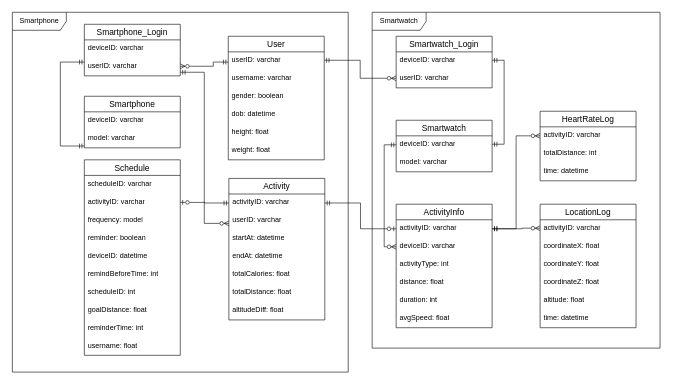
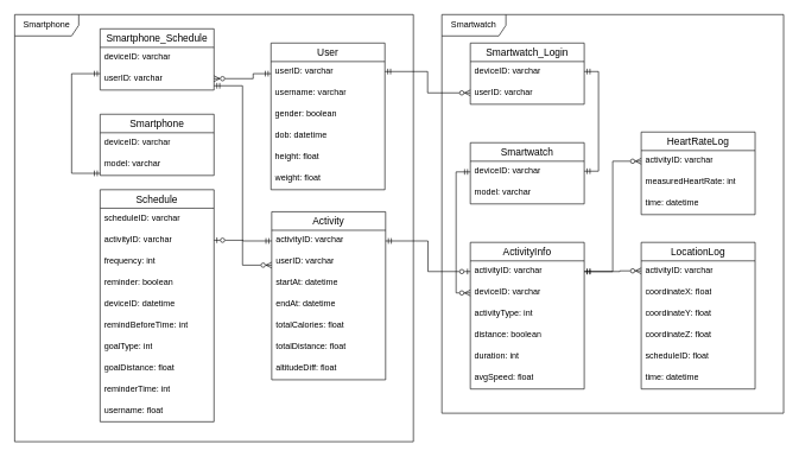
- <mxCell id="26" value="Smartphone_Login" style="swimlane;fontStyle=0;childLayout=stackLayout;horizontal=1;startSize=26;horizontalStack=0;resizeParent=1;resizeParentMax=0;resizeLast=0;collapsible=1;marginBottom=0;align=center;fontSize=14;" vertex="1" parent="1"><mxGeometry x="140" y="40" width="160" height="86" as="geometry" /></mxCell>
+ <mxCell id="26" value="Smartphone_Schedule" style="swimlane;fontStyle=0;childLayout=stackLayout;horizontal=1;startSize=26;horizontalStack=0;resizeParent=1;resizeParentMax=0;resizeLast=0;collapsible=1;marginBottom=0;align=center;fontSize=14;" vertex="1" parent="1"><mxGeometry x="140" y="40" width="160" height="86" as="geometry" /></mxCell>
- <mxCell id="42" value="totalDistance: int" style="text;strokeColor=none;fillColor=none;spacingLeft=4;spacingRight=4;overflow=hidden;rotatable=0;points=[[0,0.5],[1,0.5]];portConstraint=eastwest;fontSize=12;whiteSpace=wrap;html=1;" vertex="1" parent="40"><mxGeometry y="56" width="160" height="30" as="geometry" /></mxCell>
+ <mxCell id="42" value="measuredHeartRate: int" style="text;strokeColor=none;fillColor=none;spacingLeft=4;spacingRight=4;overflow=hidden;rotatable=0;points=[[0,0.5],[1,0.5]];portConstraint=eastwest;fontSize=12;whiteSpace=wrap;html=1;" vertex="1" parent="40"><mxGeometry y="56" width="160" height="30" as="geometry" /></mxCell>
- <mxCell id="54" value="frequency: model" style="text;strokeColor=none;fillColor=none;spacingLeft=4;spacingRight=4;overflow=hidden;rotatable=0;points=[[0,0.5],[1,0.5]];portConstraint=eastwest;fontSize=12;whiteSpace=wrap;html=1;" vertex="1" parent="51"><mxGeometry y="86" width="160" height="30" as="geometry" /></mxCell>
+ <mxCell id="54" value="frequency: int" style="text;strokeColor=none;fillColor=none;spacingLeft=4;spacingRight=4;overflow=hidden;rotatable=0;points=[[0,0.5],[1,0.5]];portConstraint=eastwest;fontSize=12;whiteSpace=wrap;html=1;" vertex="1" parent="51"><mxGeometry y="86" width="160" height="30" as="geometry" /></mxCell>
- <mxCell id="22" value="distance: float" style="text;strokeColor=none;fillColor=none;spacingLeft=4;spacingRight=4;overflow=hidden;rotatable=0;points=[[0,0.5],[1,0.5]];portConstraint=eastwest;fontSize=12;whiteSpace=wrap;html=1;" vertex="1" parent="18"><mxGeometry y="116" width="160" height="30" as="geometry" /></mxCell>
+ <mxCell id="22" value="distance: boolean" style="text;strokeColor=none;fillColor=none;spacingLeft=4;spacingRight=4;overflow=hidden;rotatable=0;points=[[0,0.5],[1,0.5]];portConstraint=eastwest;fontSize=12;whiteSpace=wrap;html=1;" vertex="1" parent="18"><mxGeometry y="116" width="160" height="30" as="geometry" /></mxCell>
- <mxCell id="58" value="scheduleID: int" style="text;strokeColor=none;fillColor=none;spacingLeft=4;spacingRight=4;overflow=hidden;rotatable=0;points=[[0,0.5],[1,0.5]];portConstraint=eastwest;fontSize=12;whiteSpace=wrap;html=1;" vertex="1" parent="51"><mxGeometry y="206" width="160" height="30" as="geometry" /></mxCell>
+ <mxCell id="58" value="goalType: int" style="text;strokeColor=none;fillColor=none;spacingLeft=4;spacingRight=4;overflow=hidden;rotatable=0;points=[[0,0.5],[1,0.5]];portConstraint=eastwest;fontSize=12;whiteSpace=wrap;html=1;" vertex="1" parent="51"><mxGeometry y="206" width="160" height="30" as="geometry" /></mxCell>
- <mxCell id="49" value="altitude: float" style="text;strokeColor=none;fillColor=none;spacingLeft=4;spacingRight=4;overflow=hidden;rotatable=0;points=[[0,0.5],[1,0.5]];portConstraint=eastwest;fontSize=12;whiteSpace=wrap;html=1;" vertex="1" parent="44"><mxGeometry y="146" width="160" height="30" as="geometry" /></mxCell>
+ <mxCell id="49" value="scheduleID: float" style="text;strokeColor=none;fillColor=none;spacingLeft=4;spacingRight=4;overflow=hidden;rotatable=0;points=[[0,0.5],[1,0.5]];portConstraint=eastwest;fontSize=12;whiteSpace=wrap;html=1;" vertex="1" parent="44"><mxGeometry y="146" width="160" height="30" as="geometry" /></mxCell>
